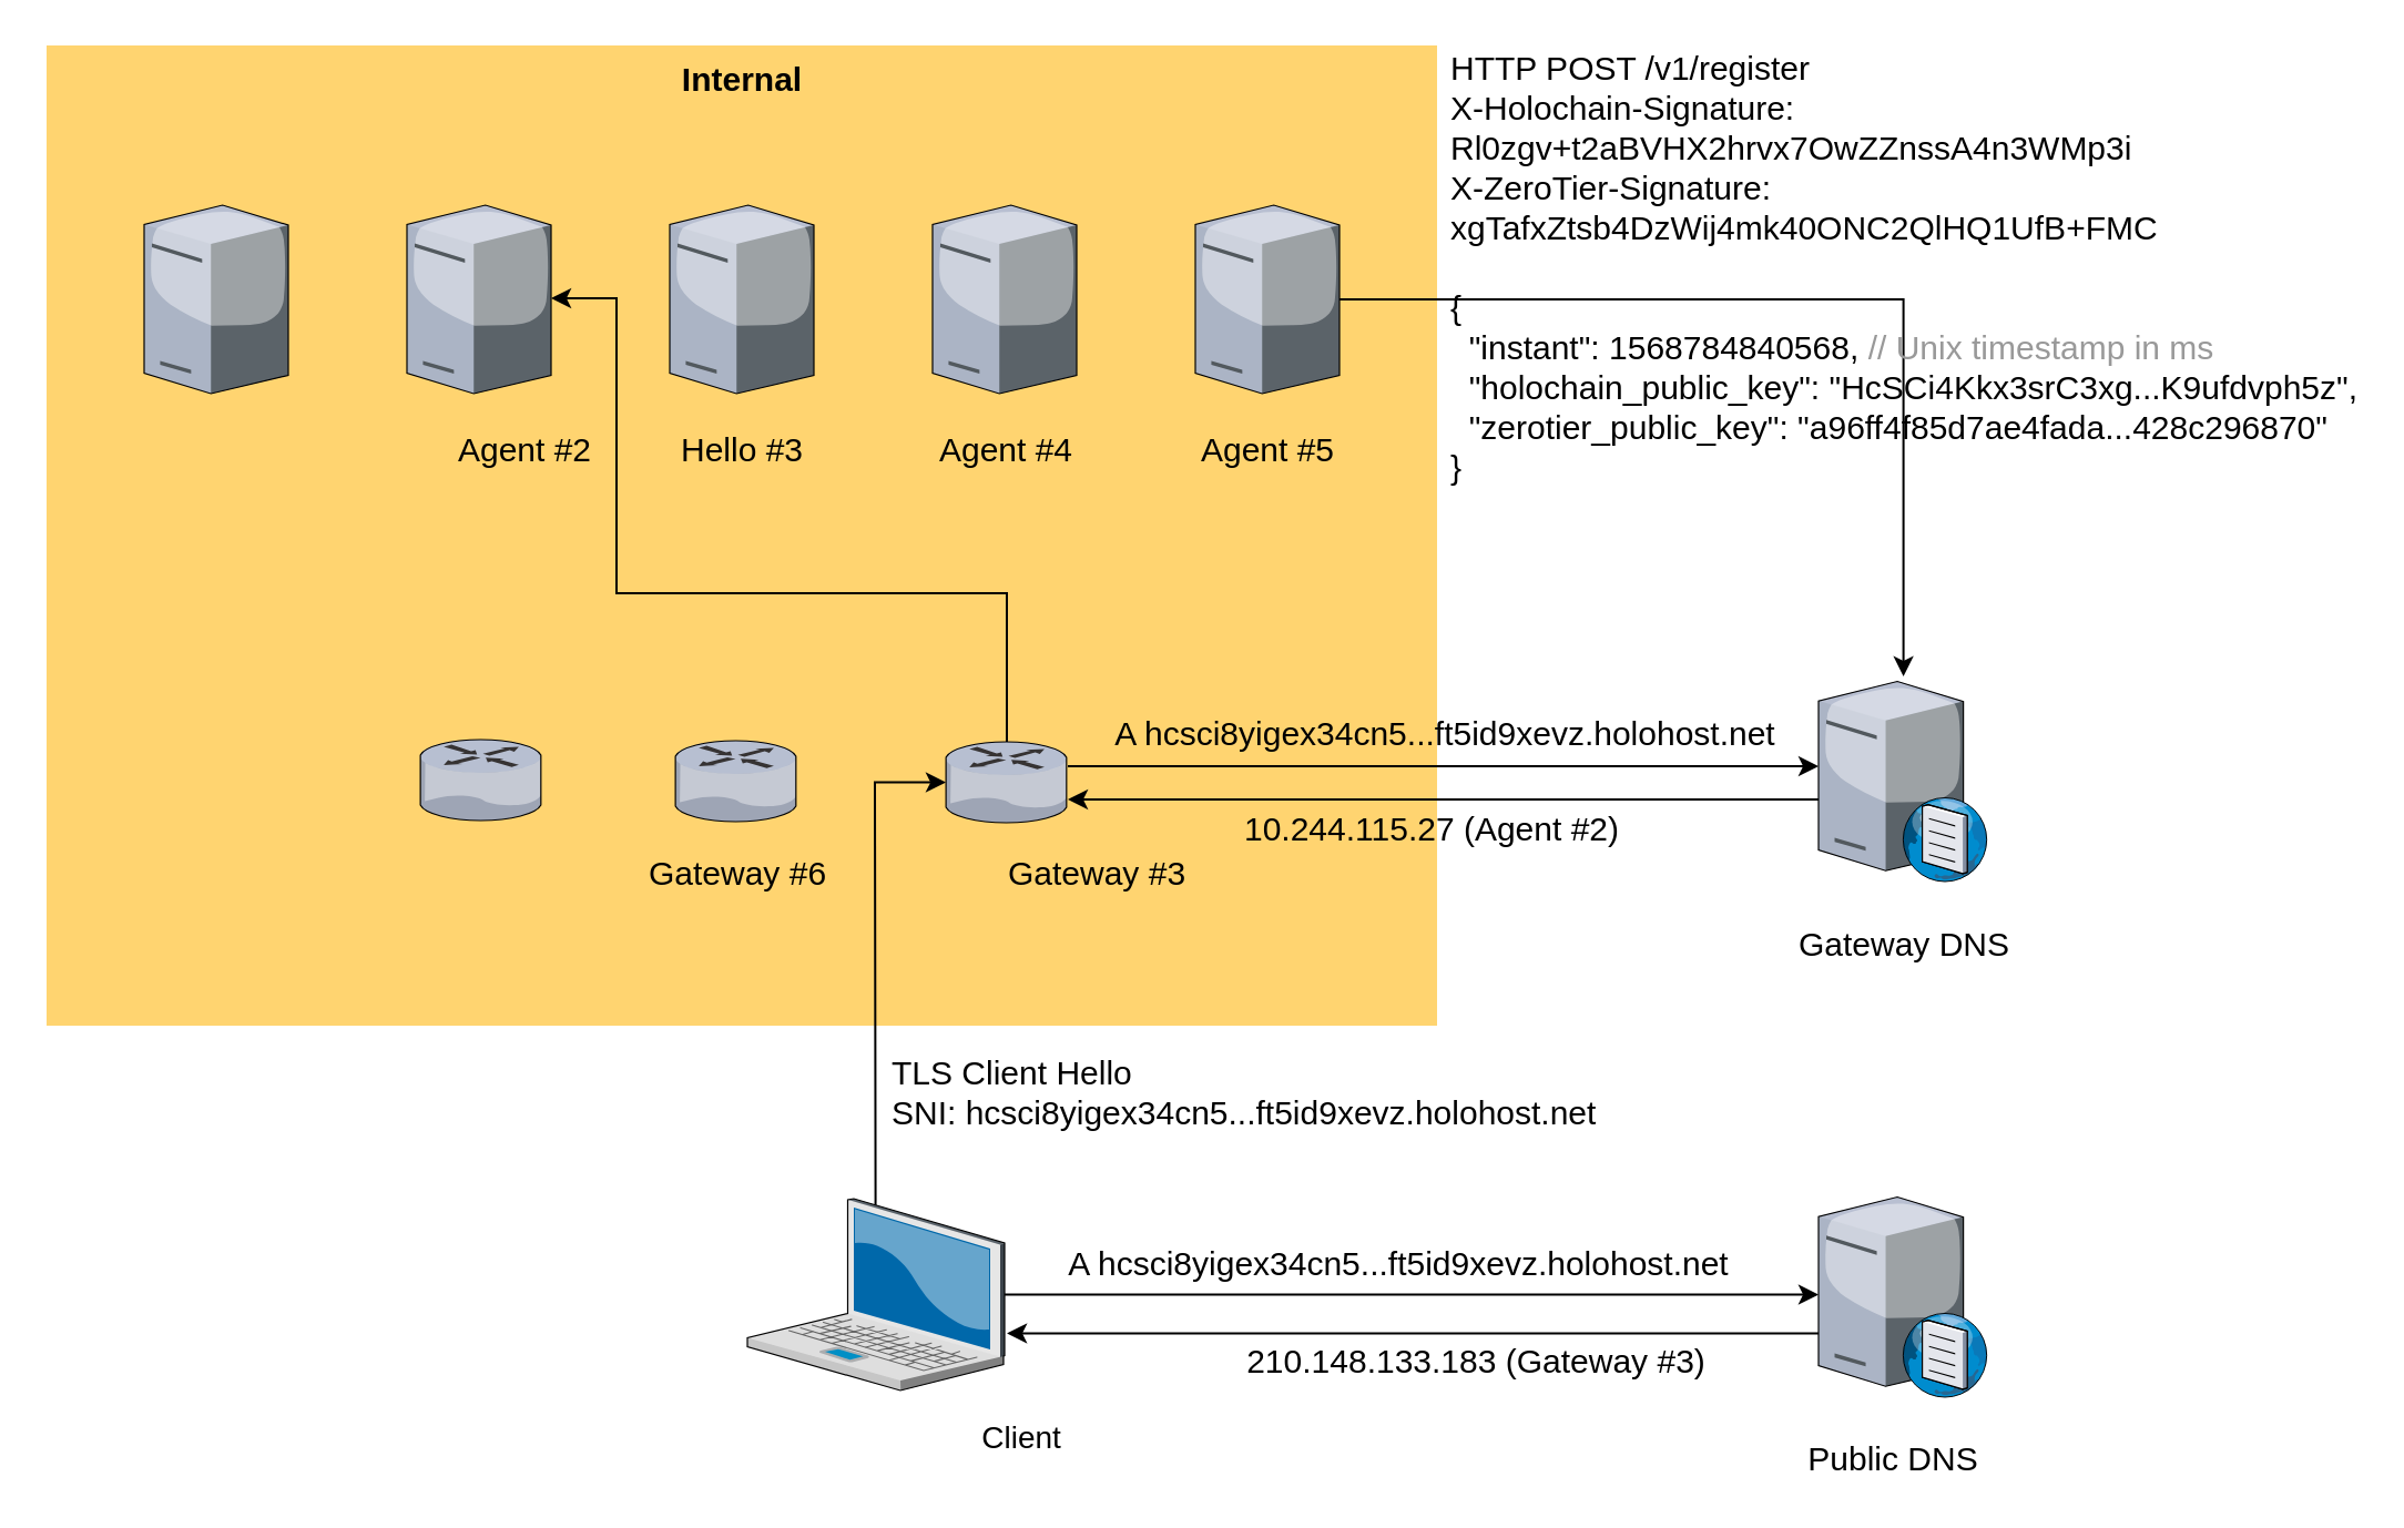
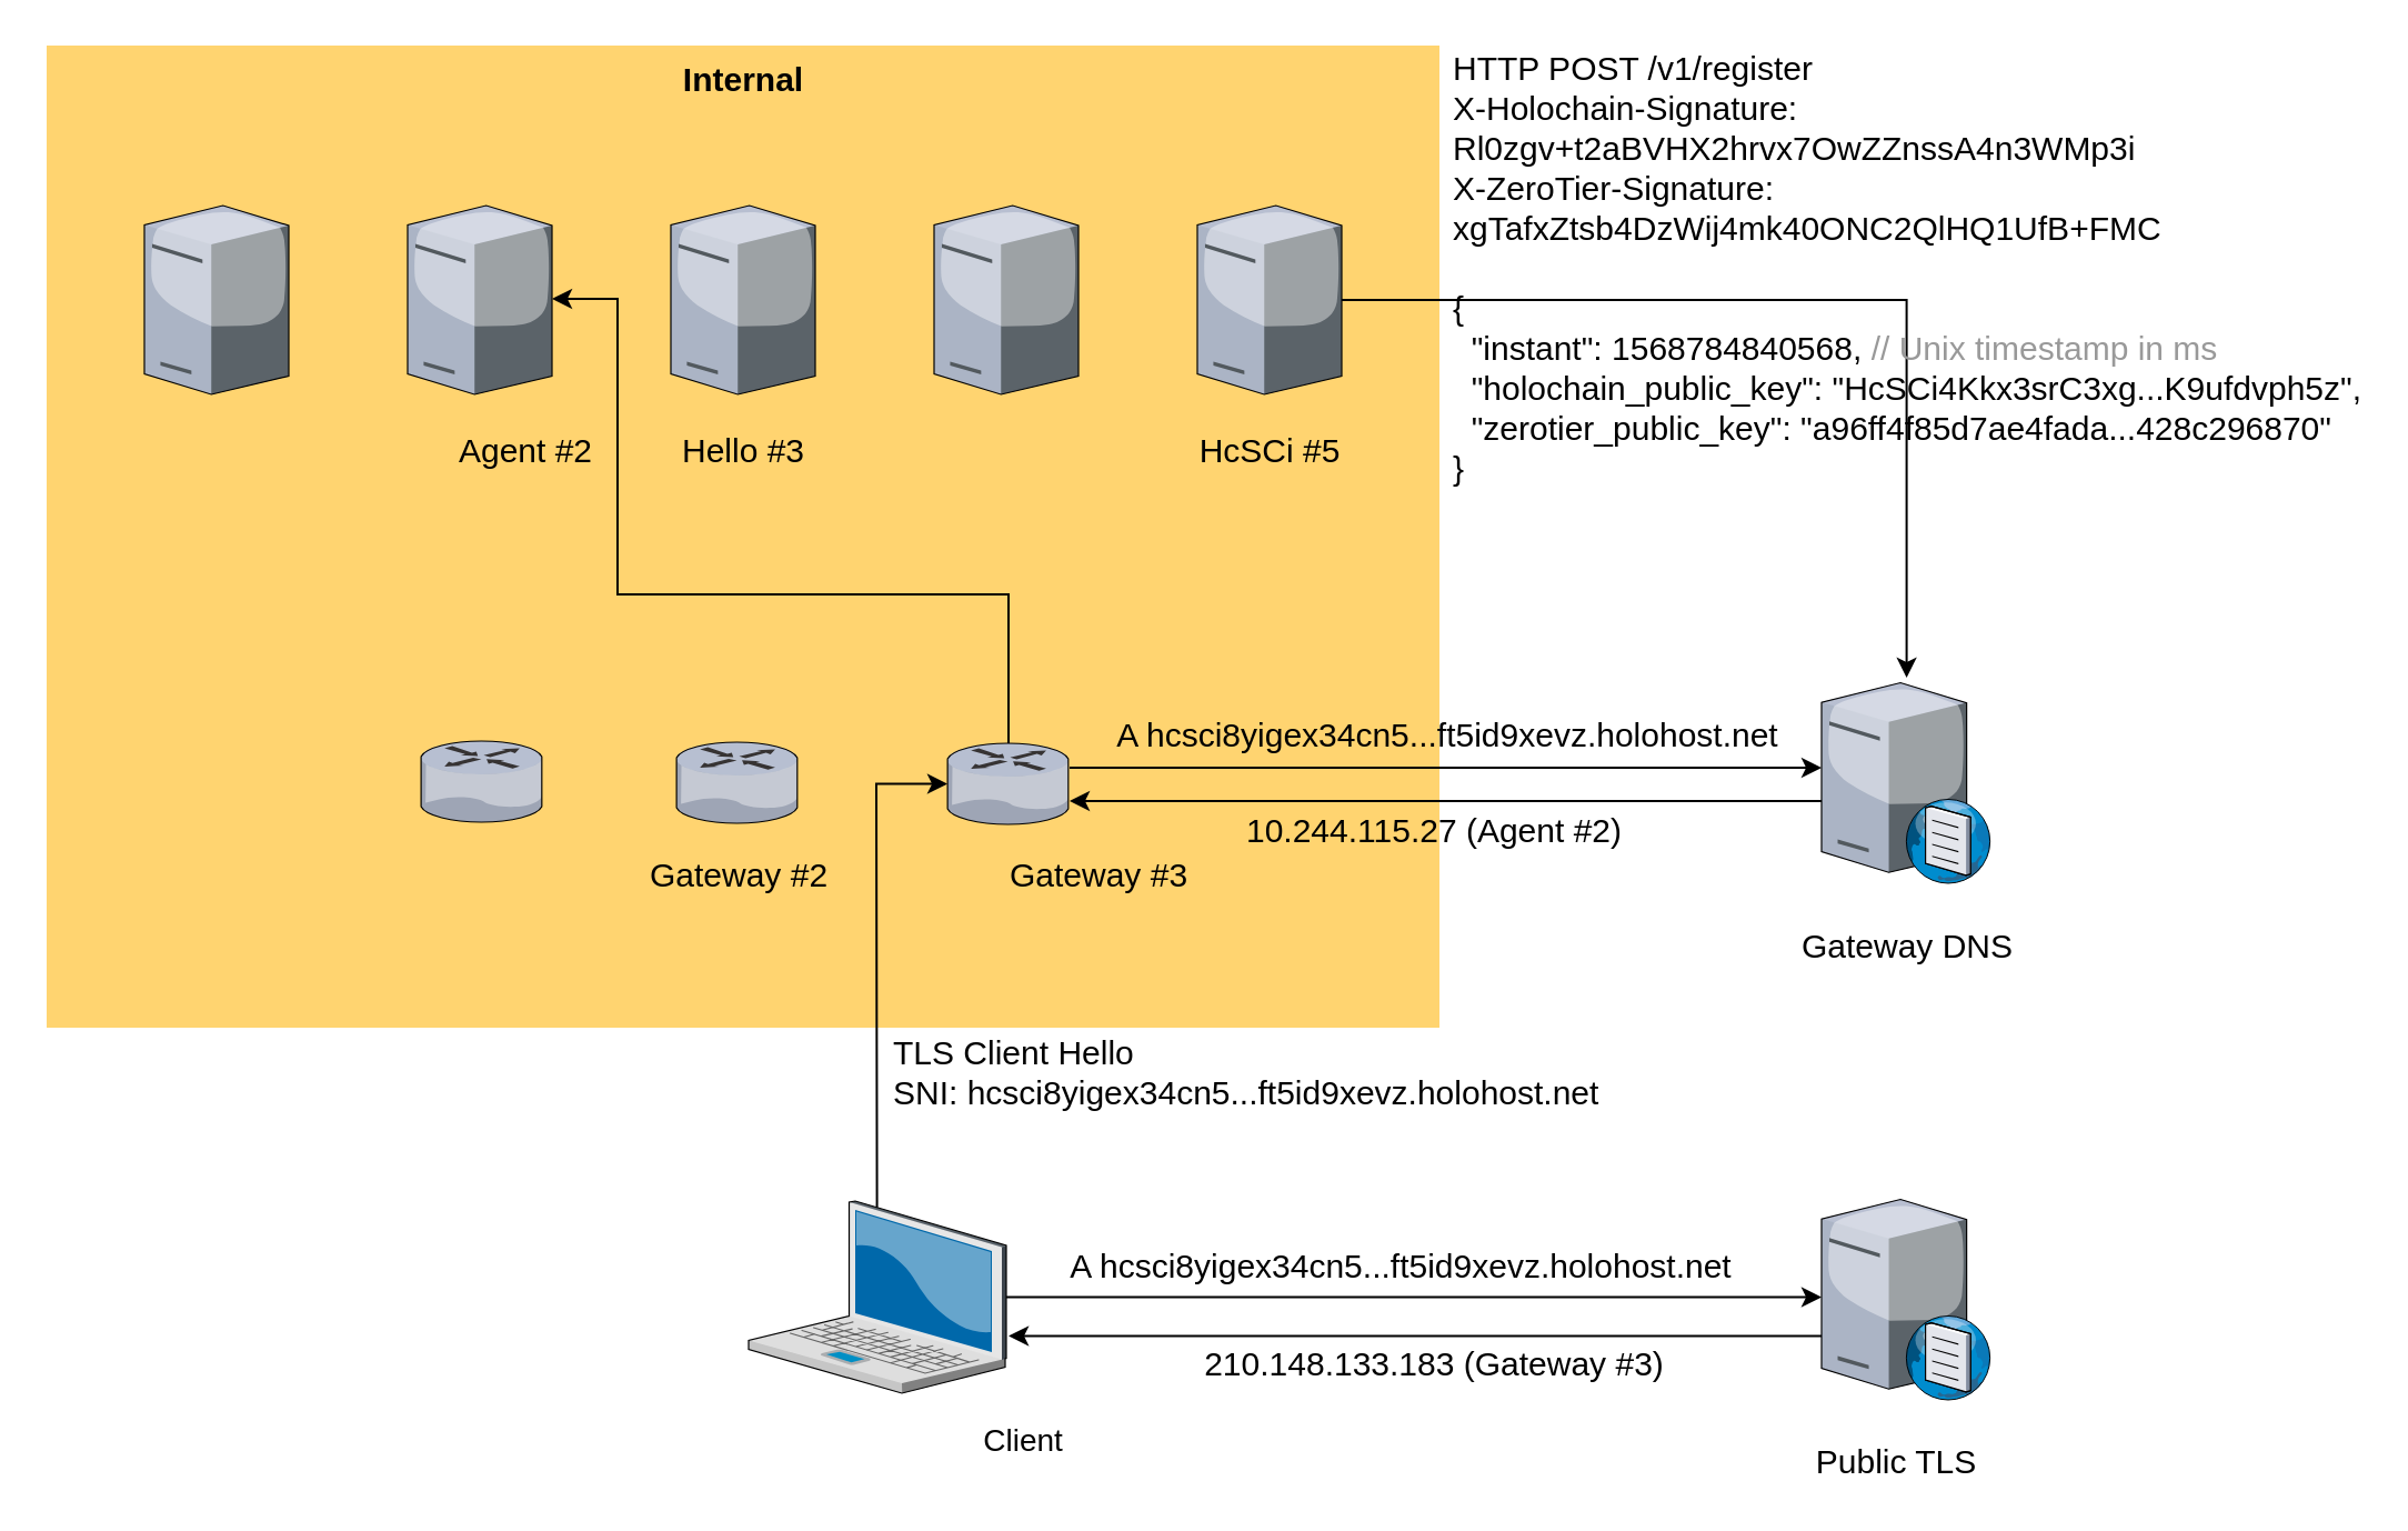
- <mxCell id="14" value="Agent #4" style="text;html=1;resizable=0;autosize=1;align=center;verticalAlign=middle;points=[];fillColor=none;strokeColor=none;rounded=0;fontSize=15;" parent="1" vertex="1"><mxGeometry x="412.5" y="192" width="80" height="20" as="geometry" /></mxCell>
- <mxCell id="15" value="Agent #5" style="text;html=1;resizable=0;autosize=1;align=center;verticalAlign=middle;points=[];fillColor=none;strokeColor=none;rounded=0;fontSize=15;" parent="1" vertex="1"><mxGeometry x="531" y="192" width="80" height="20" as="geometry" /></mxCell>
+ <mxCell id="15" value="HcSCi #5" style="text;html=1;resizable=0;autosize=1;align=center;verticalAlign=middle;points=[];fillColor=none;strokeColor=none;rounded=0;fontSize=15;" parent="1" vertex="1"><mxGeometry x="531" y="192" width="80" height="20" as="geometry" /></mxCell>
- <mxCell id="18" value="Gateway #6" style="text;html=1;resizable=0;autosize=1;align=center;verticalAlign=middle;points=[];fillColor=none;strokeColor=none;rounded=0;fontSize=15;" parent="1" vertex="1"><mxGeometry x="286.5" y="383" width="90" height="20" as="geometry" /></mxCell>
+ <mxCell id="18" value="Gateway #2" style="text;html=1;resizable=0;autosize=1;align=center;verticalAlign=middle;points=[];fillColor=none;strokeColor=none;rounded=0;fontSize=15;" parent="1" vertex="1"><mxGeometry x="286.5" y="383" width="90" height="20" as="geometry" /></mxCell>
- <mxCell id="27" value="&lt;font face=&quot;Helvetica&quot;&gt;TLS Client Hello&lt;br&gt;SNI:&amp;nbsp;&lt;/font&gt;&lt;span style=&quot;font-family: &amp;#34;helvetica&amp;#34; ; text-align: center&quot;&gt;hcsci8yigex34cn5...ft5id9xevz&lt;/span&gt;&lt;font face=&quot;Helvetica&quot;&gt;.holohost.net&lt;/font&gt;" style="text;html=1;resizable=0;autosize=1;align=left;verticalAlign=middle;points=[];fillColor=none;strokeColor=none;rounded=0;fontFamily=Lucida Console;fontSize=15;" parent="1" vertex="1"><mxGeometry x="400" y="472" width="330" height="40" as="geometry" /></mxCell>
+ <mxCell id="27" value="&lt;font face=&quot;Helvetica&quot;&gt;TLS Client Hello&lt;br&gt;SNI:&amp;nbsp;&lt;/font&gt;&lt;span style=&quot;font-family: &amp;#34;helvetica&amp;#34; ; text-align: center&quot;&gt;hcsci8yigex34cn5...ft5id9xevz&lt;/span&gt;&lt;font face=&quot;Helvetica&quot;&gt;.holohost.net&lt;/font&gt;" style="text;html=1;resizable=0;autosize=1;align=left;verticalAlign=middle;points=[];fillColor=none;strokeColor=none;rounded=0;fontFamily=Lucida Console;fontSize=15;" parent="1" vertex="1"><mxGeometry x="400" y="462" width="330" height="40" as="geometry" /></mxCell>
- <mxCell id="26" value="210.148.133.183 (Gateway #3)" style="text;html=1;resizable=0;autosize=1;align=center;verticalAlign=middle;points=[];fillColor=none;strokeColor=none;rounded=0;fontSize=15;" parent="1" vertex="1"><mxGeometry x="559.5" y="603" width="210" height="20" as="geometry" /></mxCell>
+ <mxCell id="26" value="210.148.133.183 (Gateway #3)" style="text;html=1;resizable=0;autosize=1;align=center;verticalAlign=middle;points=[];fillColor=none;strokeColor=none;rounded=0;fontSize=15;" parent="1" vertex="1"><mxGeometry x="539.5" y="603" width="210" height="20" as="geometry" /></mxCell>
- <mxCell id="35" value="Public DNS" style="text;html=1;resizable=0;autosize=1;align=center;verticalAlign=middle;points=[];fillColor=none;strokeColor=none;rounded=0;fontSize=15;" parent="1" vertex="1"><mxGeometry x="808" y="647" width="90" height="20" as="geometry" /></mxCell>
+ <mxCell id="35" value="Public TLS" style="text;html=1;resizable=0;autosize=1;align=center;verticalAlign=middle;points=[];fillColor=none;strokeColor=none;rounded=0;fontSize=15;" parent="1" vertex="1"><mxGeometry x="808" y="647" width="90" height="20" as="geometry" /></mxCell>
